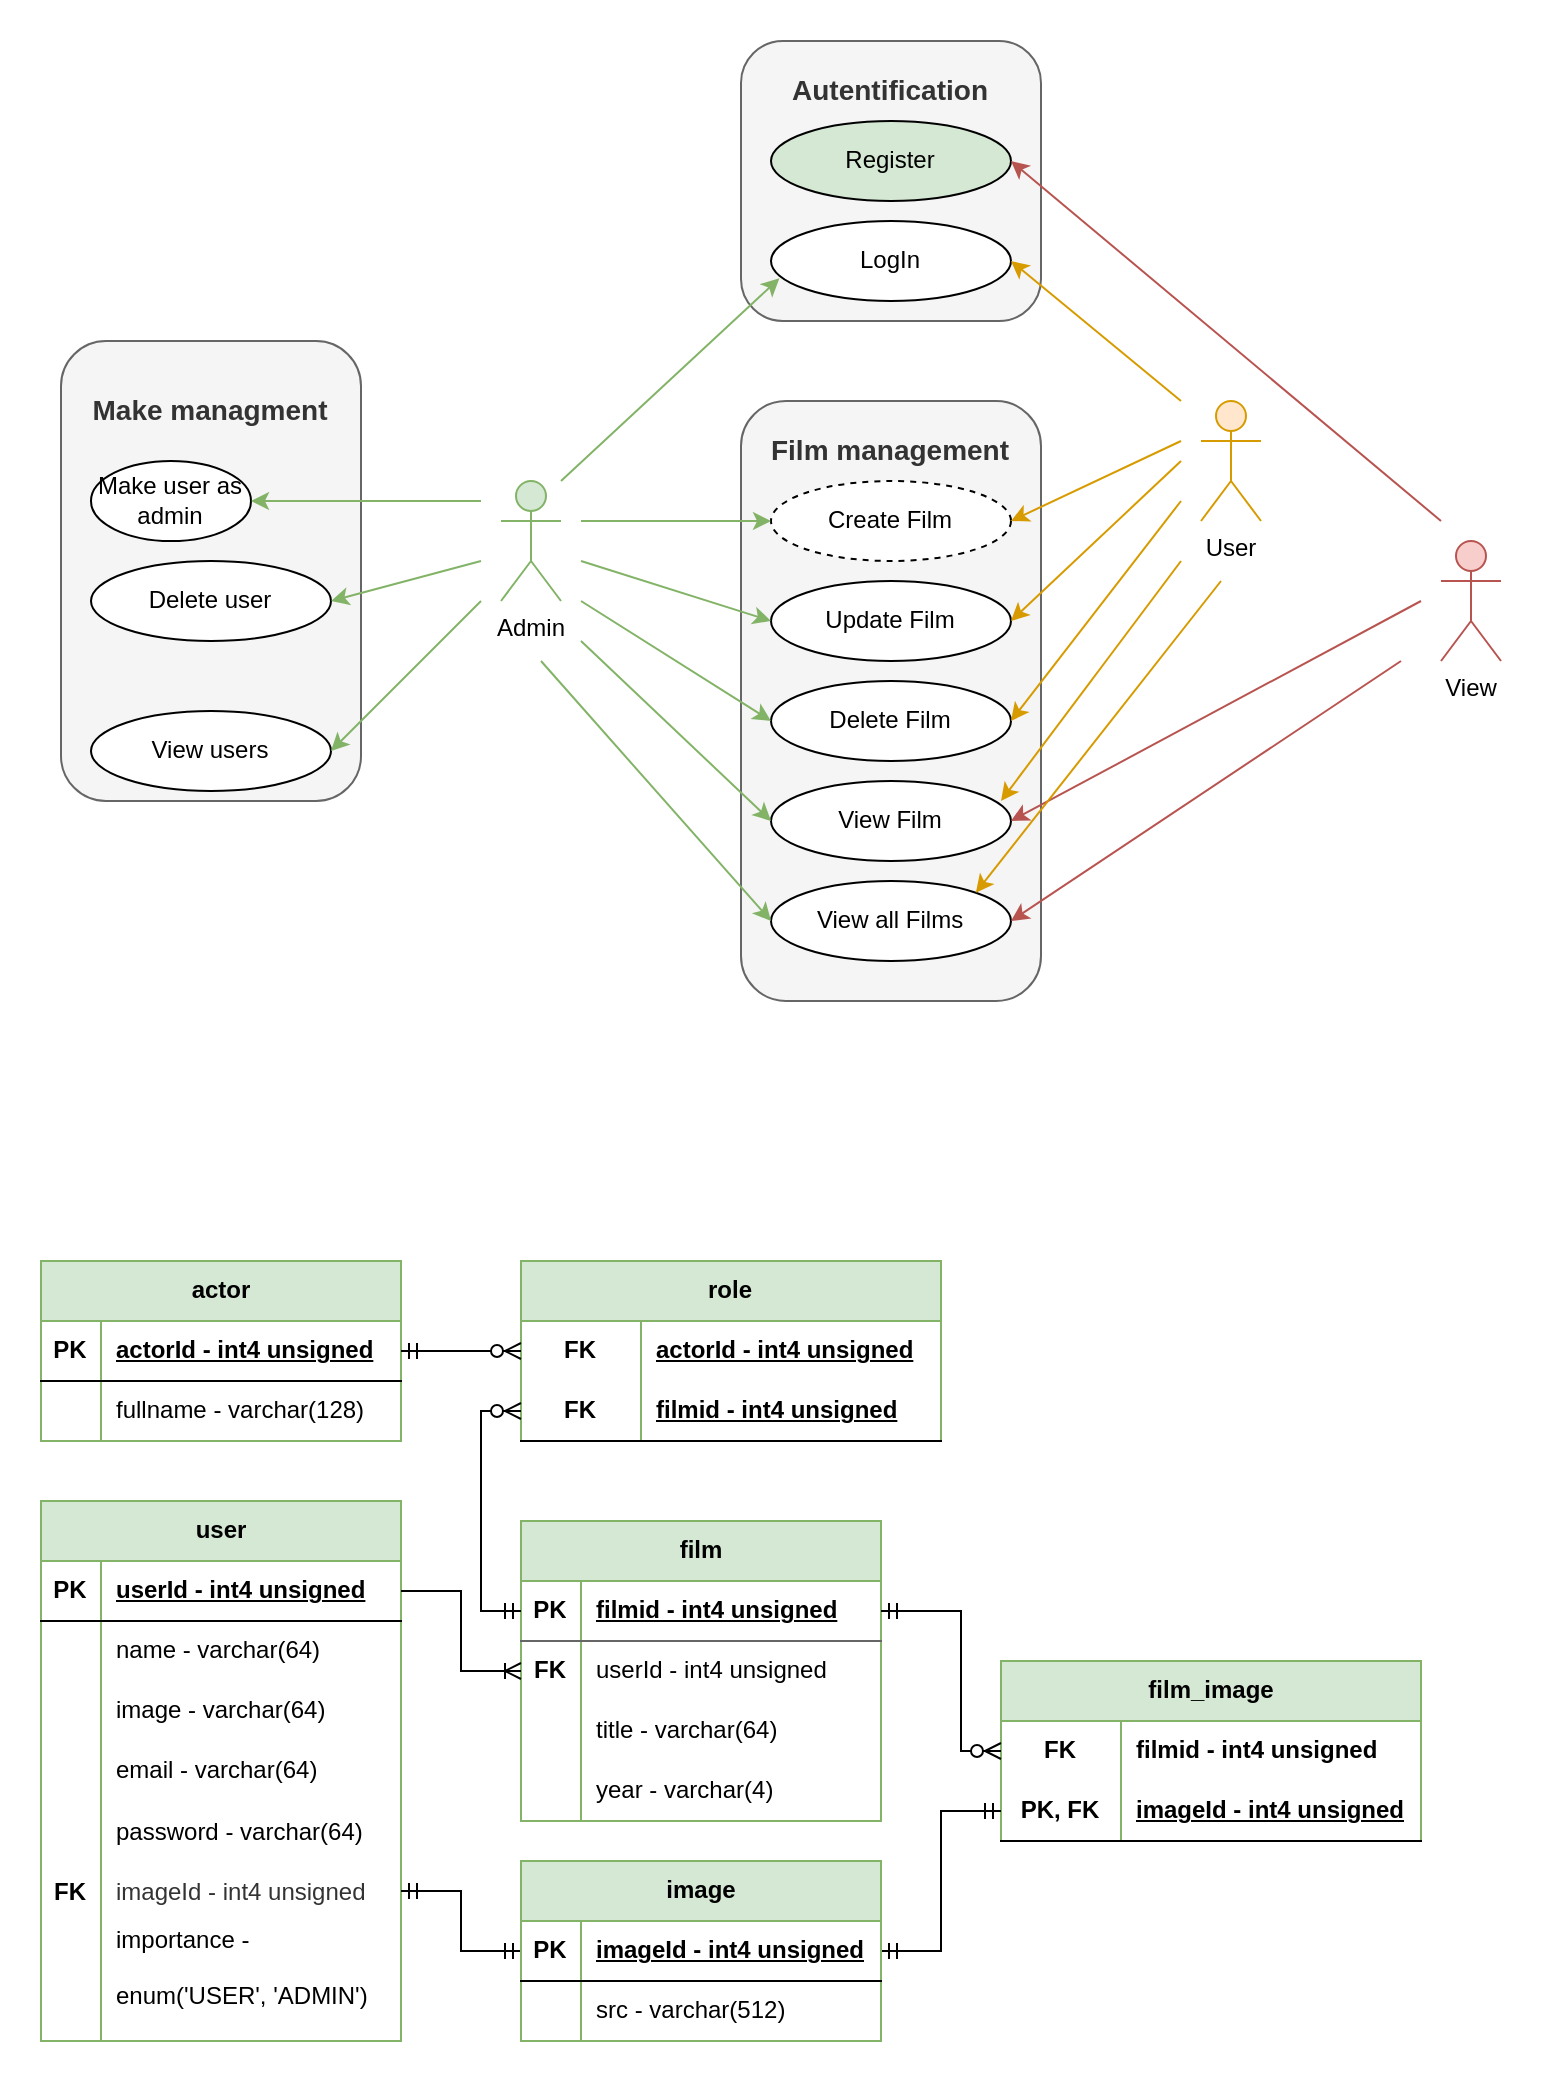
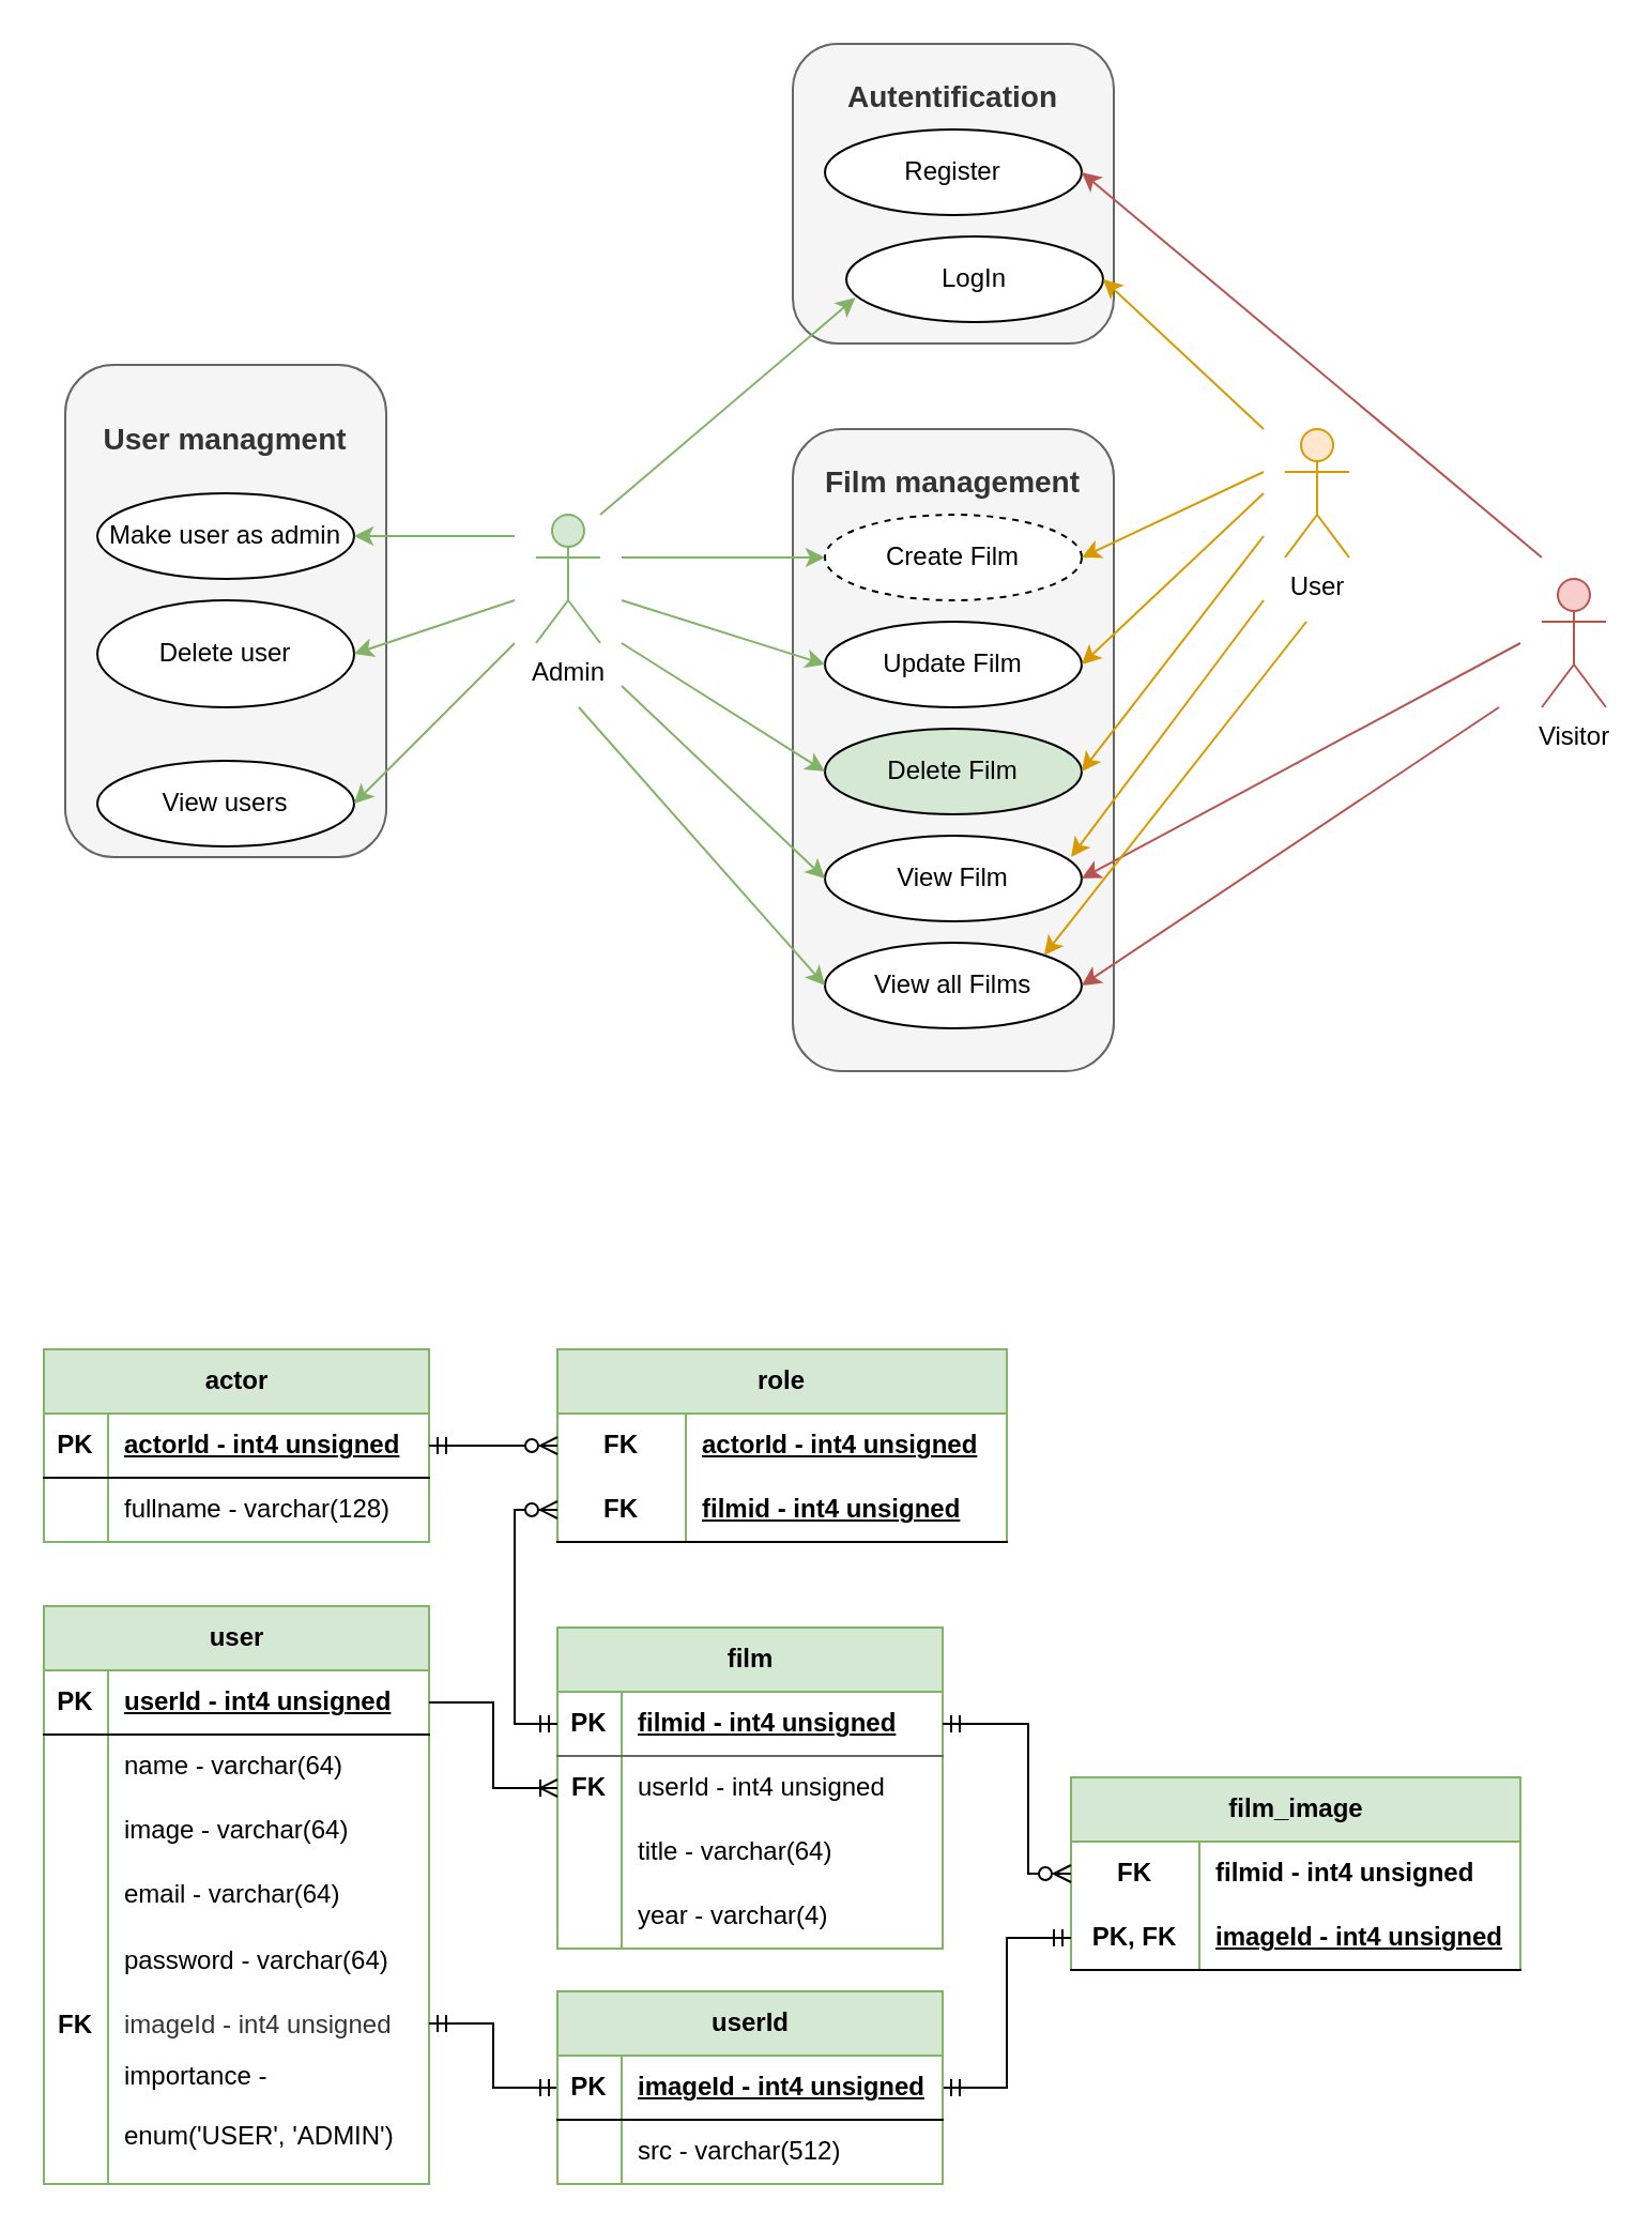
- <mxCell id="11" value="Register" style="ellipse;whiteSpace=wrap;html=1;fillColor=#d5e8d4;" vertex="1" parent="1"><mxGeometry x="385" y="60" width="120" height="40" as="geometry" /></mxCell>
+ <mxCell id="11" value="Register" style="ellipse;whiteSpace=wrap;html=1;" vertex="1" parent="1"><mxGeometry x="385" y="60" width="120" height="40" as="geometry" /></mxCell>
- <mxCell id="17" value="LogIn" style="ellipse;whiteSpace=wrap;html=1;" vertex="1" parent="1"><mxGeometry x="385" y="110" width="120" height="40" as="geometry" /></mxCell>
+ <mxCell id="17" value="LogIn" style="ellipse;whiteSpace=wrap;html=1;" vertex="1" parent="1"><mxGeometry x="395" y="110" width="120" height="40" as="geometry" /></mxCell>
- <mxCell id="7" value="&lt;div style=&quot;font-size: 14px;&quot; align=&quot;right&quot;&gt;&lt;font style=&quot;font-size: 14px;&quot;&gt;&lt;b&gt;Make managment&lt;/b&gt;&lt;br&gt;&lt;/font&gt;&lt;/div&gt;" style="rounded=1;whiteSpace=wrap;html=1;verticalAlign=top;spacingTop=20;fillColor=#f5f5f5;fontColor=#333333;strokeColor=#666666;" vertex="1" parent="1"><mxGeometry x="30" y="170" width="150" height="230" as="geometry" /></mxCell>
+ <mxCell id="7" value="&lt;div style=&quot;font-size: 14px;&quot; align=&quot;right&quot;&gt;&lt;font style=&quot;font-size: 14px;&quot;&gt;&lt;b&gt;User managment&lt;/b&gt;&lt;br&gt;&lt;/font&gt;&lt;/div&gt;" style="rounded=1;whiteSpace=wrap;html=1;verticalAlign=top;spacingTop=20;fillColor=#f5f5f5;fontColor=#333333;strokeColor=#666666;" vertex="1" parent="1"><mxGeometry x="30" y="170" width="150" height="230" as="geometry" /></mxCell>
- <mxCell id="10" value="&lt;div&gt;Make user as admin&lt;/div&gt;" style="ellipse;whiteSpace=wrap;html=1;" vertex="1" parent="1"><mxGeometry x="45" y="230" width="80" height="40" as="geometry" /></mxCell>
+ <mxCell id="10" value="&lt;div&gt;Make user as admin&lt;/div&gt;" style="ellipse;whiteSpace=wrap;html=1;" vertex="1" parent="1"><mxGeometry x="45" y="230" width="120" height="40" as="geometry" /></mxCell>
- <mxCell id="9" value="Delete user" style="ellipse;whiteSpace=wrap;html=1;" vertex="1" parent="1"><mxGeometry x="45" y="280" width="120" height="40" as="geometry" /></mxCell>
+ <mxCell id="9" value="Delete user" style="ellipse;whiteSpace=wrap;html=1;" vertex="1" parent="1"><mxGeometry x="45" y="280" width="120" height="50" as="geometry" /></mxCell>
- <mxCell id="6" value="&lt;div&gt;View&lt;/div&gt;&lt;div&gt;&lt;br&gt;&lt;/div&gt;" style="shape=umlActor;verticalLabelPosition=bottom;verticalAlign=top;html=1;outlineConnect=0;fillColor=#f8cecc;strokeColor=#b85450;" vertex="1" parent="1"><mxGeometry x="720" y="270" width="30" height="60" as="geometry" /></mxCell>
+ <mxCell id="6" value="&lt;div&gt;Visitor&lt;/div&gt;&lt;div&gt;&lt;br&gt;&lt;/div&gt;" style="shape=umlActor;verticalLabelPosition=bottom;verticalAlign=top;html=1;outlineConnect=0;fillColor=#f8cecc;strokeColor=#b85450;" vertex="1" parent="1"><mxGeometry x="720" y="270" width="30" height="60" as="geometry" /></mxCell>
- <mxCell id="16" value="Delete Film" style="ellipse;whiteSpace=wrap;html=1;" vertex="1" parent="1"><mxGeometry x="385" y="340" width="120" height="40" as="geometry" /></mxCell>
+ <mxCell id="16" value="Delete Film" style="ellipse;whiteSpace=wrap;html=1;fillColor=#d5e8d4;" vertex="1" parent="1"><mxGeometry x="385" y="340" width="120" height="40" as="geometry" /></mxCell>
- <mxCell id="87" value="image" style="shape=table;startSize=30;container=1;collapsible=1;childLayout=tableLayout;fixedRows=1;rowLines=0;fontStyle=1;align=center;resizeLast=1;html=1;fillColor=#d5e8d4;strokeColor=#82b366;" vertex="1" parent="1"><mxGeometry x="260" y="930" width="180" height="90" as="geometry" /></mxCell>
+ <mxCell id="87" value="userId" style="shape=table;startSize=30;container=1;collapsible=1;childLayout=tableLayout;fixedRows=1;rowLines=0;fontStyle=1;align=center;resizeLast=1;html=1;fillColor=#d5e8d4;strokeColor=#82b366;" vertex="1" parent="1"><mxGeometry x="260" y="930" width="180" height="90" as="geometry" /></mxCell>
